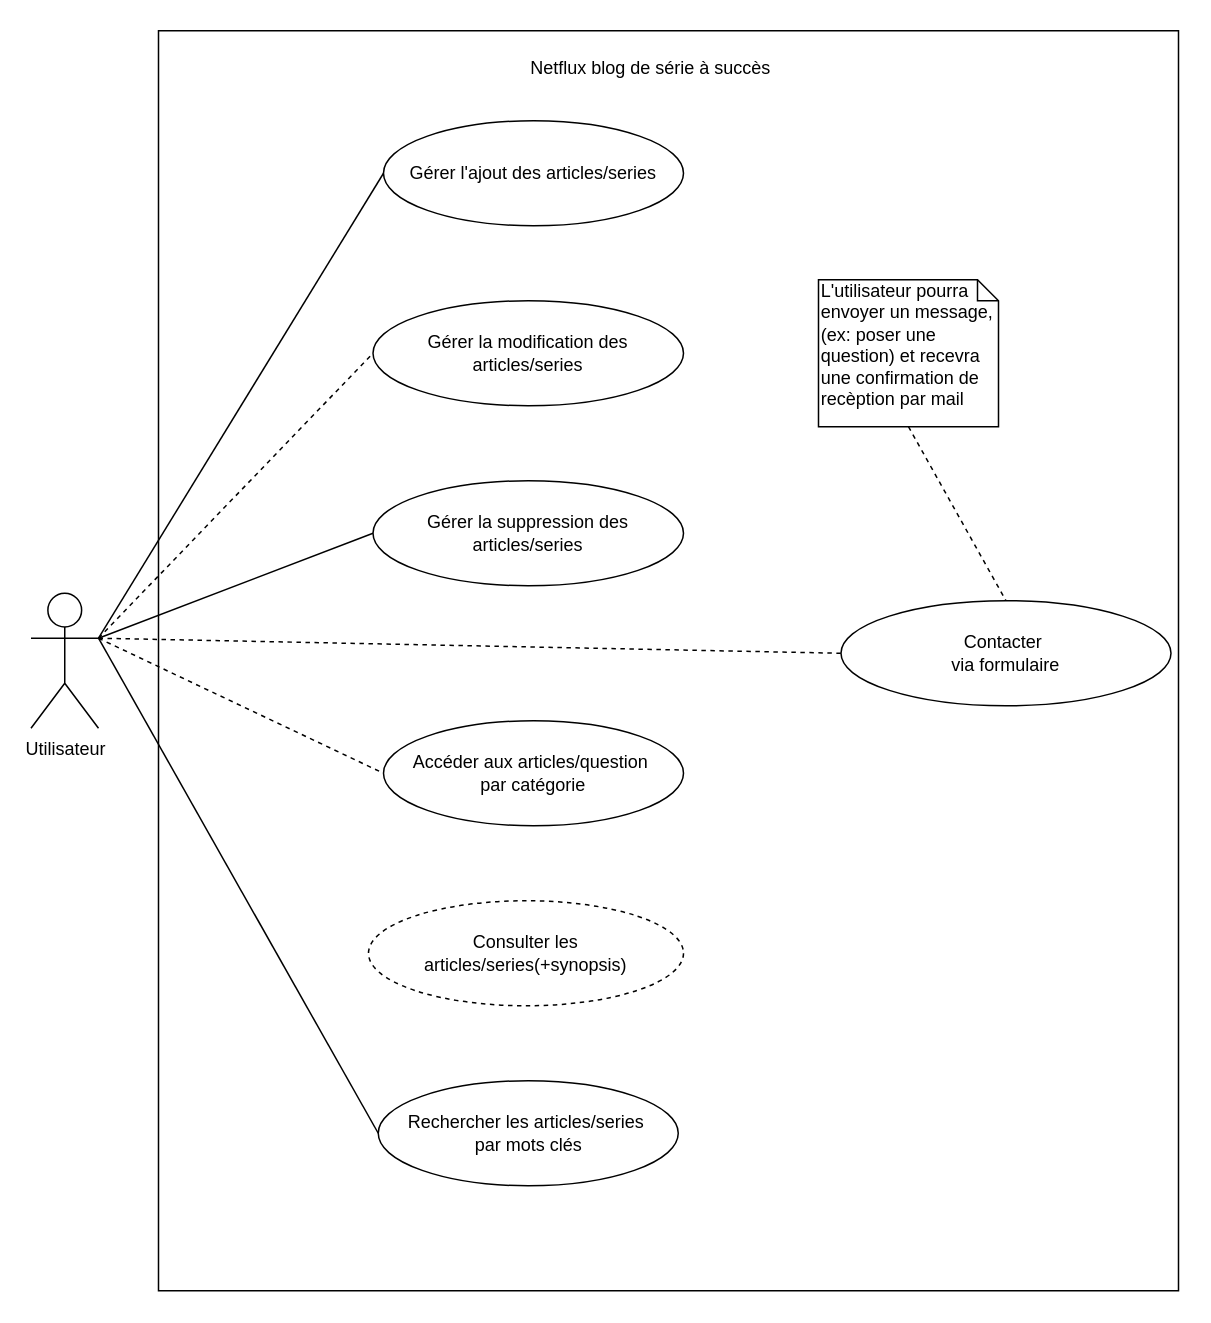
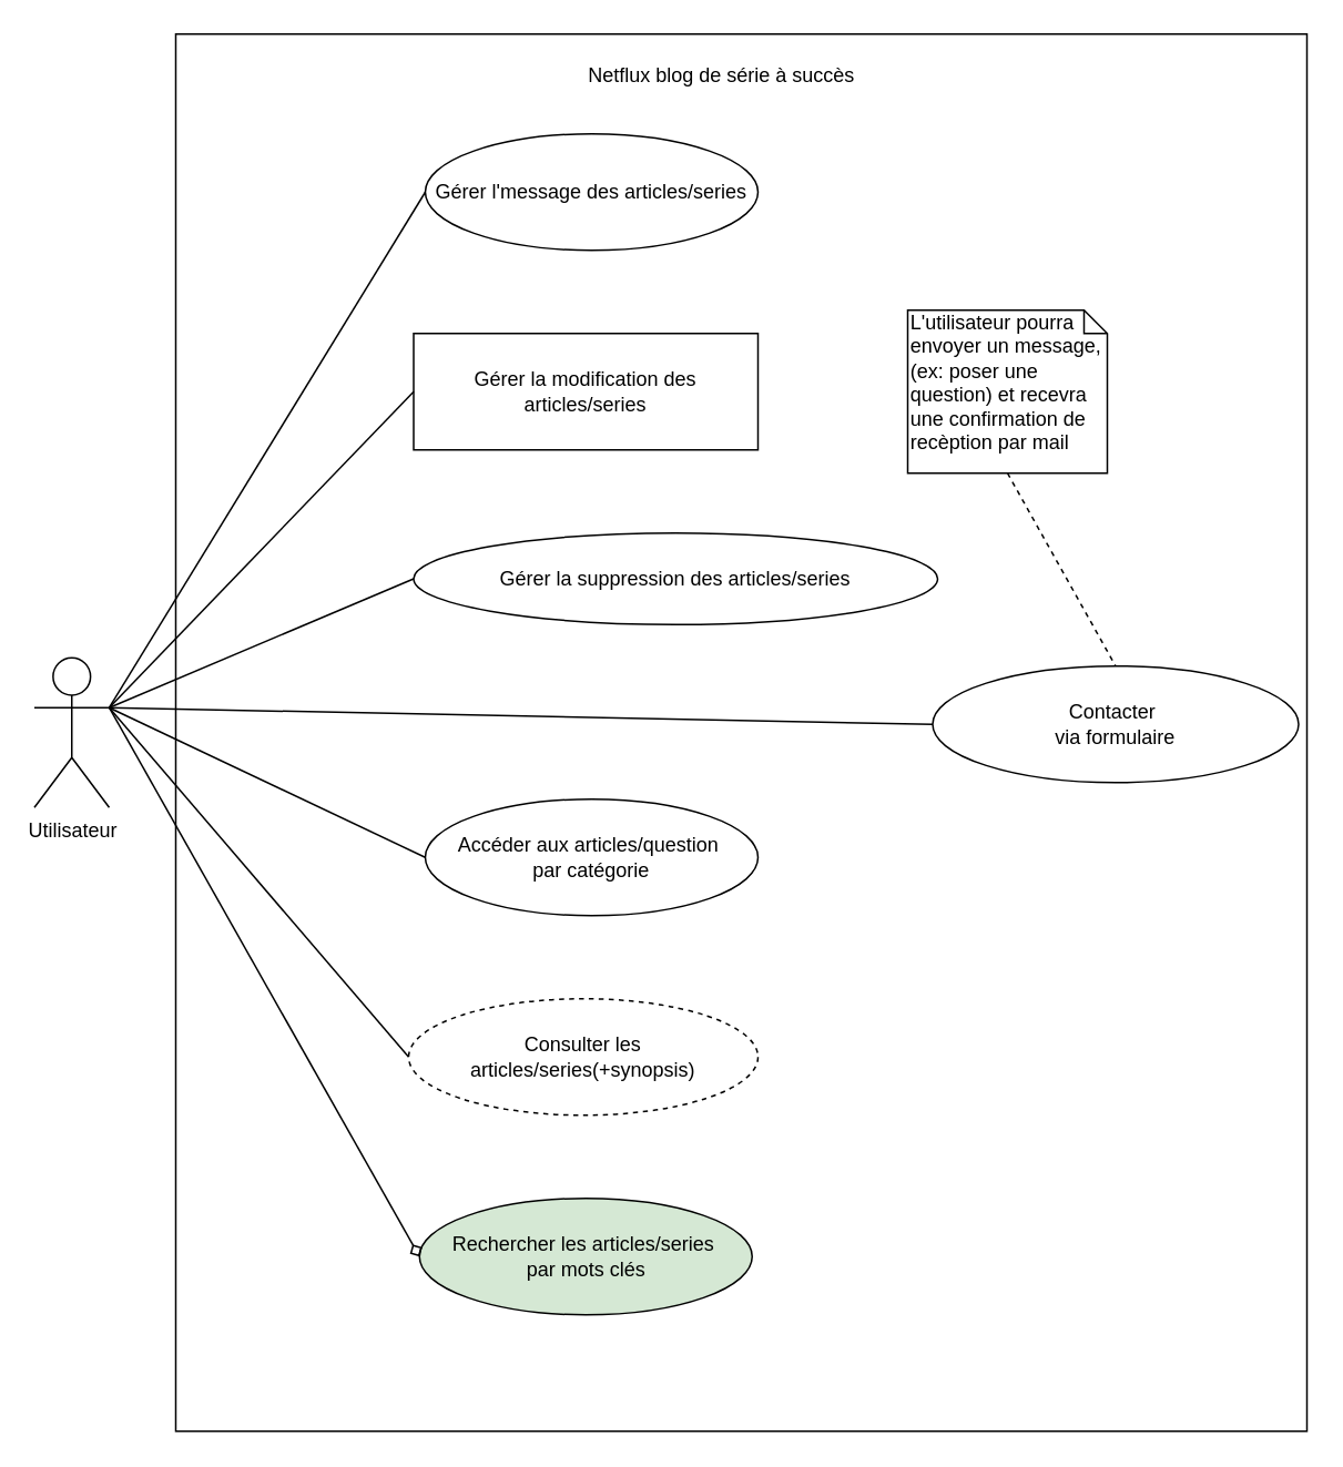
- <mxCell id="4" value="Gérer l'ajout des articles/series" style="ellipse;whiteSpace=wrap;html=1;" parent="1" vertex="1"><mxGeometry x="255" y="80" width="200" height="70" as="geometry" /></mxCell>
+ <mxCell id="4" value="Gérer l'message des articles/series" style="ellipse;whiteSpace=wrap;html=1;" parent="1" vertex="1"><mxGeometry x="255" y="80" width="200" height="70" as="geometry" /></mxCell>
- <mxCell id="8" value="Gérer la modification des articles/series" style="ellipse;whiteSpace=wrap;html=1;" parent="1" vertex="1"><mxGeometry x="248" y="200" width="207" height="70" as="geometry" /></mxCell>
+ <mxCell id="8" value="Gérer la modification des articles/series" style="whiteSpace=wrap;html=1;rounded=0;" parent="1" vertex="1"><mxGeometry x="248" y="200" width="207" height="70" as="geometry" /></mxCell>
- <mxCell id="11" style="edgeStyle=none;rounded=0;orthogonalLoop=1;jettySize=auto;html=1;exitX=1;exitY=0.333;exitDx=0;exitDy=0;exitPerimeter=0;entryX=0;entryY=0.5;entryDx=0;entryDy=0;endArrow=none;endFill=0;dashed=1;" parent="1" source="2" target="8" edge="1"><mxGeometry relative="1" as="geometry" /></mxCell>
+ <mxCell id="11" style="edgeStyle=none;rounded=0;orthogonalLoop=1;jettySize=auto;html=1;exitX=1;exitY=0.333;exitDx=0;exitDy=0;exitPerimeter=0;entryX=0;entryY=0.5;entryDx=0;entryDy=0;endArrow=none;endFill=0;" parent="1" source="2" target="8" edge="1"><mxGeometry relative="1" as="geometry" /></mxCell>
- <mxCell id="9" value="Gérer la suppression des articles/series" style="ellipse;whiteSpace=wrap;html=1;" parent="1" vertex="1"><mxGeometry x="248" y="320" width="207" height="70" as="geometry" /></mxCell>
+ <mxCell id="9" value="Gérer la suppression des articles/series" style="ellipse;whiteSpace=wrap;html=1;" parent="1" vertex="1"><mxGeometry x="248" y="320" width="315" height="55" as="geometry" /></mxCell>
- <mxCell id="18" style="edgeStyle=none;rounded=0;orthogonalLoop=1;jettySize=auto;html=1;exitX=1;exitY=0.333;exitDx=0;exitDy=0;exitPerimeter=0;entryX=0;entryY=0.5;entryDx=0;entryDy=0;endArrow=none;endFill=0;dashed=1;" parent="1" source="2" target="17" edge="1"><mxGeometry relative="1" as="geometry" /></mxCell>
+ <mxCell id="18" style="edgeStyle=none;rounded=0;orthogonalLoop=1;jettySize=auto;html=1;exitX=1;exitY=0.333;exitDx=0;exitDy=0;exitPerimeter=0;entryX=0;entryY=0.5;entryDx=0;entryDy=0;endArrow=none;endFill=0;" parent="1" source="2" target="17" edge="1"><mxGeometry relative="1" as="geometry" /></mxCell>
- <mxCell id="13" style="edgeStyle=none;rounded=0;orthogonalLoop=1;jettySize=auto;html=1;exitX=1;exitY=0.333;exitDx=0;exitDy=0;exitPerimeter=0;entryX=0;entryY=0.5;entryDx=0;entryDy=0;endArrow=none;endFill=0;dashed=1;" parent="1" source="2" target="6" edge="1"><mxGeometry relative="1" as="geometry" /></mxCell>
+ <mxCell id="13" style="edgeStyle=none;rounded=0;orthogonalLoop=1;jettySize=auto;html=1;exitX=1;exitY=0.333;exitDx=0;exitDy=0;exitPerimeter=0;entryX=0;entryY=0.5;entryDx=0;entryDy=0;endArrow=none;endFill=0;" parent="1" source="2" target="6" edge="1"><mxGeometry relative="1" as="geometry" /></mxCell>
+ <mxCell id="14" style="edgeStyle=none;rounded=0;orthogonalLoop=1;jettySize=auto;html=1;exitX=1;exitY=0.333;exitDx=0;exitDy=0;exitPerimeter=0;entryX=0;entryY=0.5;entryDx=0;entryDy=0;endArrow=none;endFill=0;" parent="1" source="2" target="7" edge="1"><mxGeometry relative="1" as="geometry" /></mxCell>
- <mxCell id="15" style="edgeStyle=none;rounded=0;orthogonalLoop=1;jettySize=auto;html=1;exitX=1;exitY=0.333;exitDx=0;exitDy=0;exitPerimeter=0;entryX=0;entryY=0.5;entryDx=0;entryDy=0;endArrow=none;endFill=0;" parent="1" source="2" target="5" edge="1"><mxGeometry relative="1" as="geometry" /></mxCell>
+ <mxCell id="15" style="edgeStyle=none;rounded=0;orthogonalLoop=1;jettySize=auto;html=1;exitX=1;exitY=0.333;exitDx=0;exitDy=0;exitPerimeter=0;entryX=0;entryY=0.5;entryDx=0;entryDy=0;endArrow=diamond;endFill=0;" parent="1" source="2" target="5" edge="1"><mxGeometry relative="1" as="geometry" /></mxCell>
- <mxCell id="5" value="Rechercher les articles/series&amp;nbsp;&lt;br&gt;par mots clés" style="ellipse;whiteSpace=wrap;html=1;" parent="1" vertex="1"><mxGeometry x="251.5" y="720" width="200" height="70" as="geometry" /></mxCell>
+ <mxCell id="5" value="Rechercher les articles/series&amp;nbsp;&lt;br&gt;par mots clés" style="ellipse;whiteSpace=wrap;html=1;fillColor=#d5e8d4;" parent="1" vertex="1"><mxGeometry x="251.5" y="720" width="200" height="70" as="geometry" /></mxCell>
